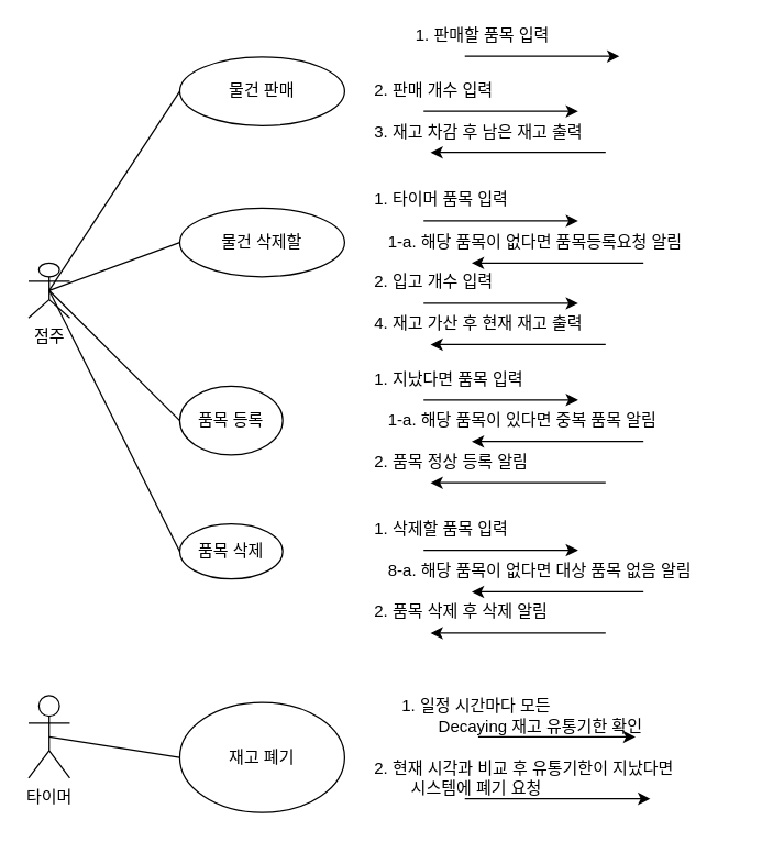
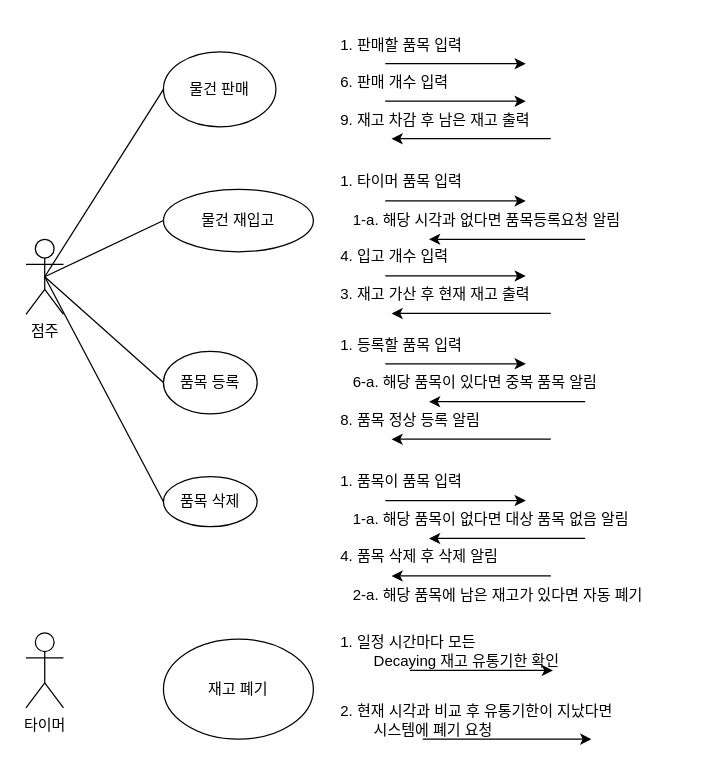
- <mxCell id="14" value="1. 판매할 품목 입력" style="text;html=1;strokeColor=none;fillColor=none;align=left;verticalAlign=middle;whiteSpace=wrap;rounded=0;" vertex="1" parent="1"><mxGeometry x="300" y="10.5" width="150" height="30" as="geometry" /></mxCell>
+ <mxCell id="14" value="1. 판매할 품목 입력" style="text;html=1;strokeColor=none;fillColor=none;align=left;verticalAlign=middle;whiteSpace=wrap;rounded=0;" vertex="1" parent="1"><mxGeometry x="270" y="20.5" width="150" height="30" as="geometry" /></mxCell>
- <mxCell id="3" value="물건 판매" style="ellipse;whiteSpace=wrap;html=1;" vertex="1" parent="1"><mxGeometry x="130" y="41" width="120" height="50" as="geometry" /></mxCell>
+ <mxCell id="3" value="물건 판매" style="ellipse;whiteSpace=wrap;html=1;" vertex="1" parent="1"><mxGeometry x="130" y="41" width="90" height="60" as="geometry" /></mxCell>
- <mxCell id="16" value="2. 판매 개수 입력" style="text;html=1;strokeColor=none;fillColor=none;align=left;verticalAlign=middle;whiteSpace=wrap;rounded=0;" vertex="1" parent="1"><mxGeometry x="270" y="50.5" width="150" height="30" as="geometry" /></mxCell>
+ <mxCell id="16" value="6. 판매 개수 입력" style="text;html=1;strokeColor=none;fillColor=none;align=left;verticalAlign=middle;whiteSpace=wrap;rounded=0;" vertex="1" parent="1"><mxGeometry x="270" y="50.5" width="150" height="30" as="geometry" /></mxCell>
- <mxCell id="18" value="3. 재고 차감 후 남은 재고 출력" style="text;html=1;strokeColor=none;fillColor=none;align=left;verticalAlign=middle;whiteSpace=wrap;rounded=0;" vertex="1" parent="1"><mxGeometry x="270" y="80.5" width="170" height="30" as="geometry" /></mxCell>
+ <mxCell id="18" value="9. 재고 차감 후 남은 재고 출력" style="text;html=1;strokeColor=none;fillColor=none;align=left;verticalAlign=middle;whiteSpace=wrap;rounded=0;" vertex="1" parent="1"><mxGeometry x="270" y="80.5" width="170" height="30" as="geometry" /></mxCell>
- <mxCell id="4" value="물건 삭제할" style="ellipse;whiteSpace=wrap;html=1;" vertex="1" parent="1"><mxGeometry x="130" y="151" width="120" height="50" as="geometry" /></mxCell>
+ <mxCell id="4" value="물건 재입고" style="ellipse;whiteSpace=wrap;html=1;" vertex="1" parent="1"><mxGeometry x="130" y="151" width="120" height="50" as="geometry" /></mxCell>
- <mxCell id="22" value="1-a. 해당 품목이 없다면 품목등록요청 알림" style="text;html=1;strokeColor=none;fillColor=none;align=left;verticalAlign=middle;whiteSpace=wrap;rounded=0;" vertex="1" parent="1"><mxGeometry x="280" y="161" width="250" height="30" as="geometry" /></mxCell>
+ <mxCell id="22" value="1-a. 해당 시각과 없다면 품목등록요청 알림" style="text;html=1;strokeColor=none;fillColor=none;align=left;verticalAlign=middle;whiteSpace=wrap;rounded=0;" vertex="1" parent="1"><mxGeometry x="280" y="161" width="250" height="30" as="geometry" /></mxCell>
- <mxCell id="24" value="2. 입고 개수 입력" style="text;html=1;strokeColor=none;fillColor=none;align=left;verticalAlign=middle;whiteSpace=wrap;rounded=0;" vertex="1" parent="1"><mxGeometry x="270" y="190.33" width="150" height="30" as="geometry" /></mxCell>
+ <mxCell id="24" value="4. 입고 개수 입력" style="text;html=1;strokeColor=none;fillColor=none;align=left;verticalAlign=middle;whiteSpace=wrap;rounded=0;" vertex="1" parent="1"><mxGeometry x="270" y="190.33" width="150" height="30" as="geometry" /></mxCell>
- <mxCell id="2" value="점주" style="shape=umlActor;verticalLabelPosition=bottom;verticalAlign=top;html=1;outlineConnect=0;" vertex="1" parent="1"><mxGeometry x="20" y="191" width="30" height="40" as="geometry" /></mxCell>
+ <mxCell id="2" value="점주" style="shape=umlActor;verticalLabelPosition=bottom;verticalAlign=top;html=1;outlineConnect=0;" vertex="1" parent="1"><mxGeometry x="20" y="191" width="30" height="60" as="geometry" /></mxCell>
- <mxCell id="26" value="4. 재고 가산 후 현재 재고 출력" style="text;html=1;strokeColor=none;fillColor=none;align=left;verticalAlign=middle;whiteSpace=wrap;rounded=0;" vertex="1" parent="1"><mxGeometry x="270" y="220.33" width="170" height="30" as="geometry" /></mxCell>
+ <mxCell id="26" value="3. 재고 가산 후 현재 재고 출력" style="text;html=1;strokeColor=none;fillColor=none;align=left;verticalAlign=middle;whiteSpace=wrap;rounded=0;" vertex="1" parent="1"><mxGeometry x="270" y="220.33" width="170" height="30" as="geometry" /></mxCell>
- <mxCell id="28" value="1. 지났다면 품목 입력" style="text;html=1;strokeColor=none;fillColor=none;align=left;verticalAlign=middle;whiteSpace=wrap;rounded=0;" vertex="1" parent="1"><mxGeometry x="270" y="260.67" width="150" height="30" as="geometry" /></mxCell>
+ <mxCell id="28" value="1. 등록할 품목 입력" style="text;html=1;strokeColor=none;fillColor=none;align=left;verticalAlign=middle;whiteSpace=wrap;rounded=0;" vertex="1" parent="1"><mxGeometry x="270" y="260.67" width="150" height="30" as="geometry" /></mxCell>
- <mxCell id="32" value="1-a. 해당 품목이 있다면 중복 품목 알림" style="text;html=1;strokeColor=none;fillColor=none;align=left;verticalAlign=middle;whiteSpace=wrap;rounded=0;" vertex="1" parent="1"><mxGeometry x="280" y="291" width="250" height="30" as="geometry" /></mxCell>
+ <mxCell id="32" value="6-a. 해당 품목이 있다면 중복 품목 알림" style="text;html=1;strokeColor=none;fillColor=none;align=left;verticalAlign=middle;whiteSpace=wrap;rounded=0;" vertex="1" parent="1"><mxGeometry x="280" y="291" width="250" height="30" as="geometry" /></mxCell>
- <mxCell id="30" value="2. 품목 정상 등록 알림" style="text;html=1;strokeColor=none;fillColor=none;align=left;verticalAlign=middle;whiteSpace=wrap;rounded=0;" vertex="1" parent="1"><mxGeometry x="270" y="321" width="170" height="30" as="geometry" /></mxCell>
+ <mxCell id="30" value="8. 품목 정상 등록 알림" style="text;html=1;strokeColor=none;fillColor=none;align=left;verticalAlign=middle;whiteSpace=wrap;rounded=0;" vertex="1" parent="1"><mxGeometry x="270" y="321" width="170" height="30" as="geometry" /></mxCell>
- <mxCell id="34" value="1. 삭제할 품목 입력" style="text;html=1;strokeColor=none;fillColor=none;align=left;verticalAlign=middle;whiteSpace=wrap;rounded=0;" vertex="1" parent="1"><mxGeometry x="270" y="370.11" width="150" height="30" as="geometry" /></mxCell>
+ <mxCell id="34" value="1. 품목이 품목 입력" style="text;html=1;strokeColor=none;fillColor=none;align=left;verticalAlign=middle;whiteSpace=wrap;rounded=0;" vertex="1" parent="1"><mxGeometry x="270" y="370.11" width="150" height="30" as="geometry" /></mxCell>
- <mxCell id="37" value="8-a. 해당 품목이 없다면 대상 품목 없음 알림" style="text;html=1;strokeColor=none;fillColor=none;align=left;verticalAlign=middle;whiteSpace=wrap;rounded=0;" vertex="1" parent="1"><mxGeometry x="280" y="400.44" width="250" height="30" as="geometry" /></mxCell>
+ <mxCell id="37" value="1-a. 해당 품목이 없다면 대상 품목 없음 알림" style="text;html=1;strokeColor=none;fillColor=none;align=left;verticalAlign=middle;whiteSpace=wrap;rounded=0;" vertex="1" parent="1"><mxGeometry x="280" y="400.44" width="250" height="30" as="geometry" /></mxCell>
- <mxCell id="36" value="2. 품목 삭제 후 삭제 알림" style="text;html=1;strokeColor=none;fillColor=none;align=left;verticalAlign=middle;whiteSpace=wrap;rounded=0;" vertex="1" parent="1"><mxGeometry x="270" y="430.44" width="170" height="30" as="geometry" /></mxCell>
+ <mxCell id="36" value="4. 품목 삭제 후 삭제 알림" style="text;html=1;strokeColor=none;fillColor=none;align=left;verticalAlign=middle;whiteSpace=wrap;rounded=0;" vertex="1" parent="1"><mxGeometry x="270" y="430.44" width="170" height="30" as="geometry" /></mxCell>
+ <mxCell id="39" value="2-a. 해당 품목에 남은 재고가 있다면 자동 폐기" style="text;html=1;strokeColor=none;fillColor=none;align=left;verticalAlign=middle;whiteSpace=wrap;rounded=0;" vertex="1" parent="1"><mxGeometry x="280" y="461" width="250" height="30" as="geometry" /></mxCell>
- <mxCell id="41" value="1. 일정 시간마다 모든 &lt;br&gt;&lt;span style=&quot;white-space: pre;&quot;&gt;&#09;&lt;/span&gt;Decaying 재고 유통기한 확인" style="text;html=1;strokeColor=none;fillColor=none;align=left;verticalAlign=middle;whiteSpace=wrap;rounded=0;" vertex="1" parent="1"><mxGeometry x="290" y="506" width="229" height="30" as="geometry" /></mxCell>
+ <mxCell id="41" value="1. 일정 시간마다 모든 &lt;br&gt;&lt;span style=&quot;white-space: pre;&quot;&gt;&#09;&lt;/span&gt;Decaying 재고 유통기한 확인" style="text;html=1;strokeColor=none;fillColor=none;align=left;verticalAlign=middle;whiteSpace=wrap;rounded=0;" vertex="1" parent="1"><mxGeometry x="270" y="506" width="229" height="30" as="geometry" /></mxCell>
- <mxCell id="13" value="" style="endArrow=none;html=1;rounded=0;exitX=0.5;exitY=0.5;exitDx=0;exitDy=0;exitPerimeter=0;entryX=0;entryY=0.5;entryDx=0;entryDy=0;" edge="1" parent="1" source="12" target="7"><mxGeometry width="50" height="50" relative="1" as="geometry"><mxPoint x="45" y="231" as="sourcePoint" /><mxPoint x="140" y="336" as="targetPoint" /></mxGeometry></mxCell>
- <mxCell id="42" value="2. 현재 시각과 비교 후 유통기한이 지났다면&lt;br&gt;&lt;span style=&quot;white-space: pre;&quot;&gt;&#09;&lt;/span&gt;시스템에 폐기 요청" style="text;html=1;strokeColor=none;fillColor=none;align=left;verticalAlign=middle;whiteSpace=wrap;rounded=0;" vertex="1" parent="1"><mxGeometry x="270" y="551" width="270" height="30" as="geometry" /></mxCell>
+ <mxCell id="42" value="2. 현재 시각과 비교 후 유통기한이 지났다면&lt;br&gt;&lt;span style=&quot;white-space: pre;&quot;&gt;&#09;&lt;/span&gt;시스템에 폐기 요청" style="text;html=1;strokeColor=none;fillColor=none;align=left;verticalAlign=middle;whiteSpace=wrap;rounded=0;" vertex="1" parent="1"><mxGeometry x="270" y="561" width="270" height="30" as="geometry" /></mxCell>
